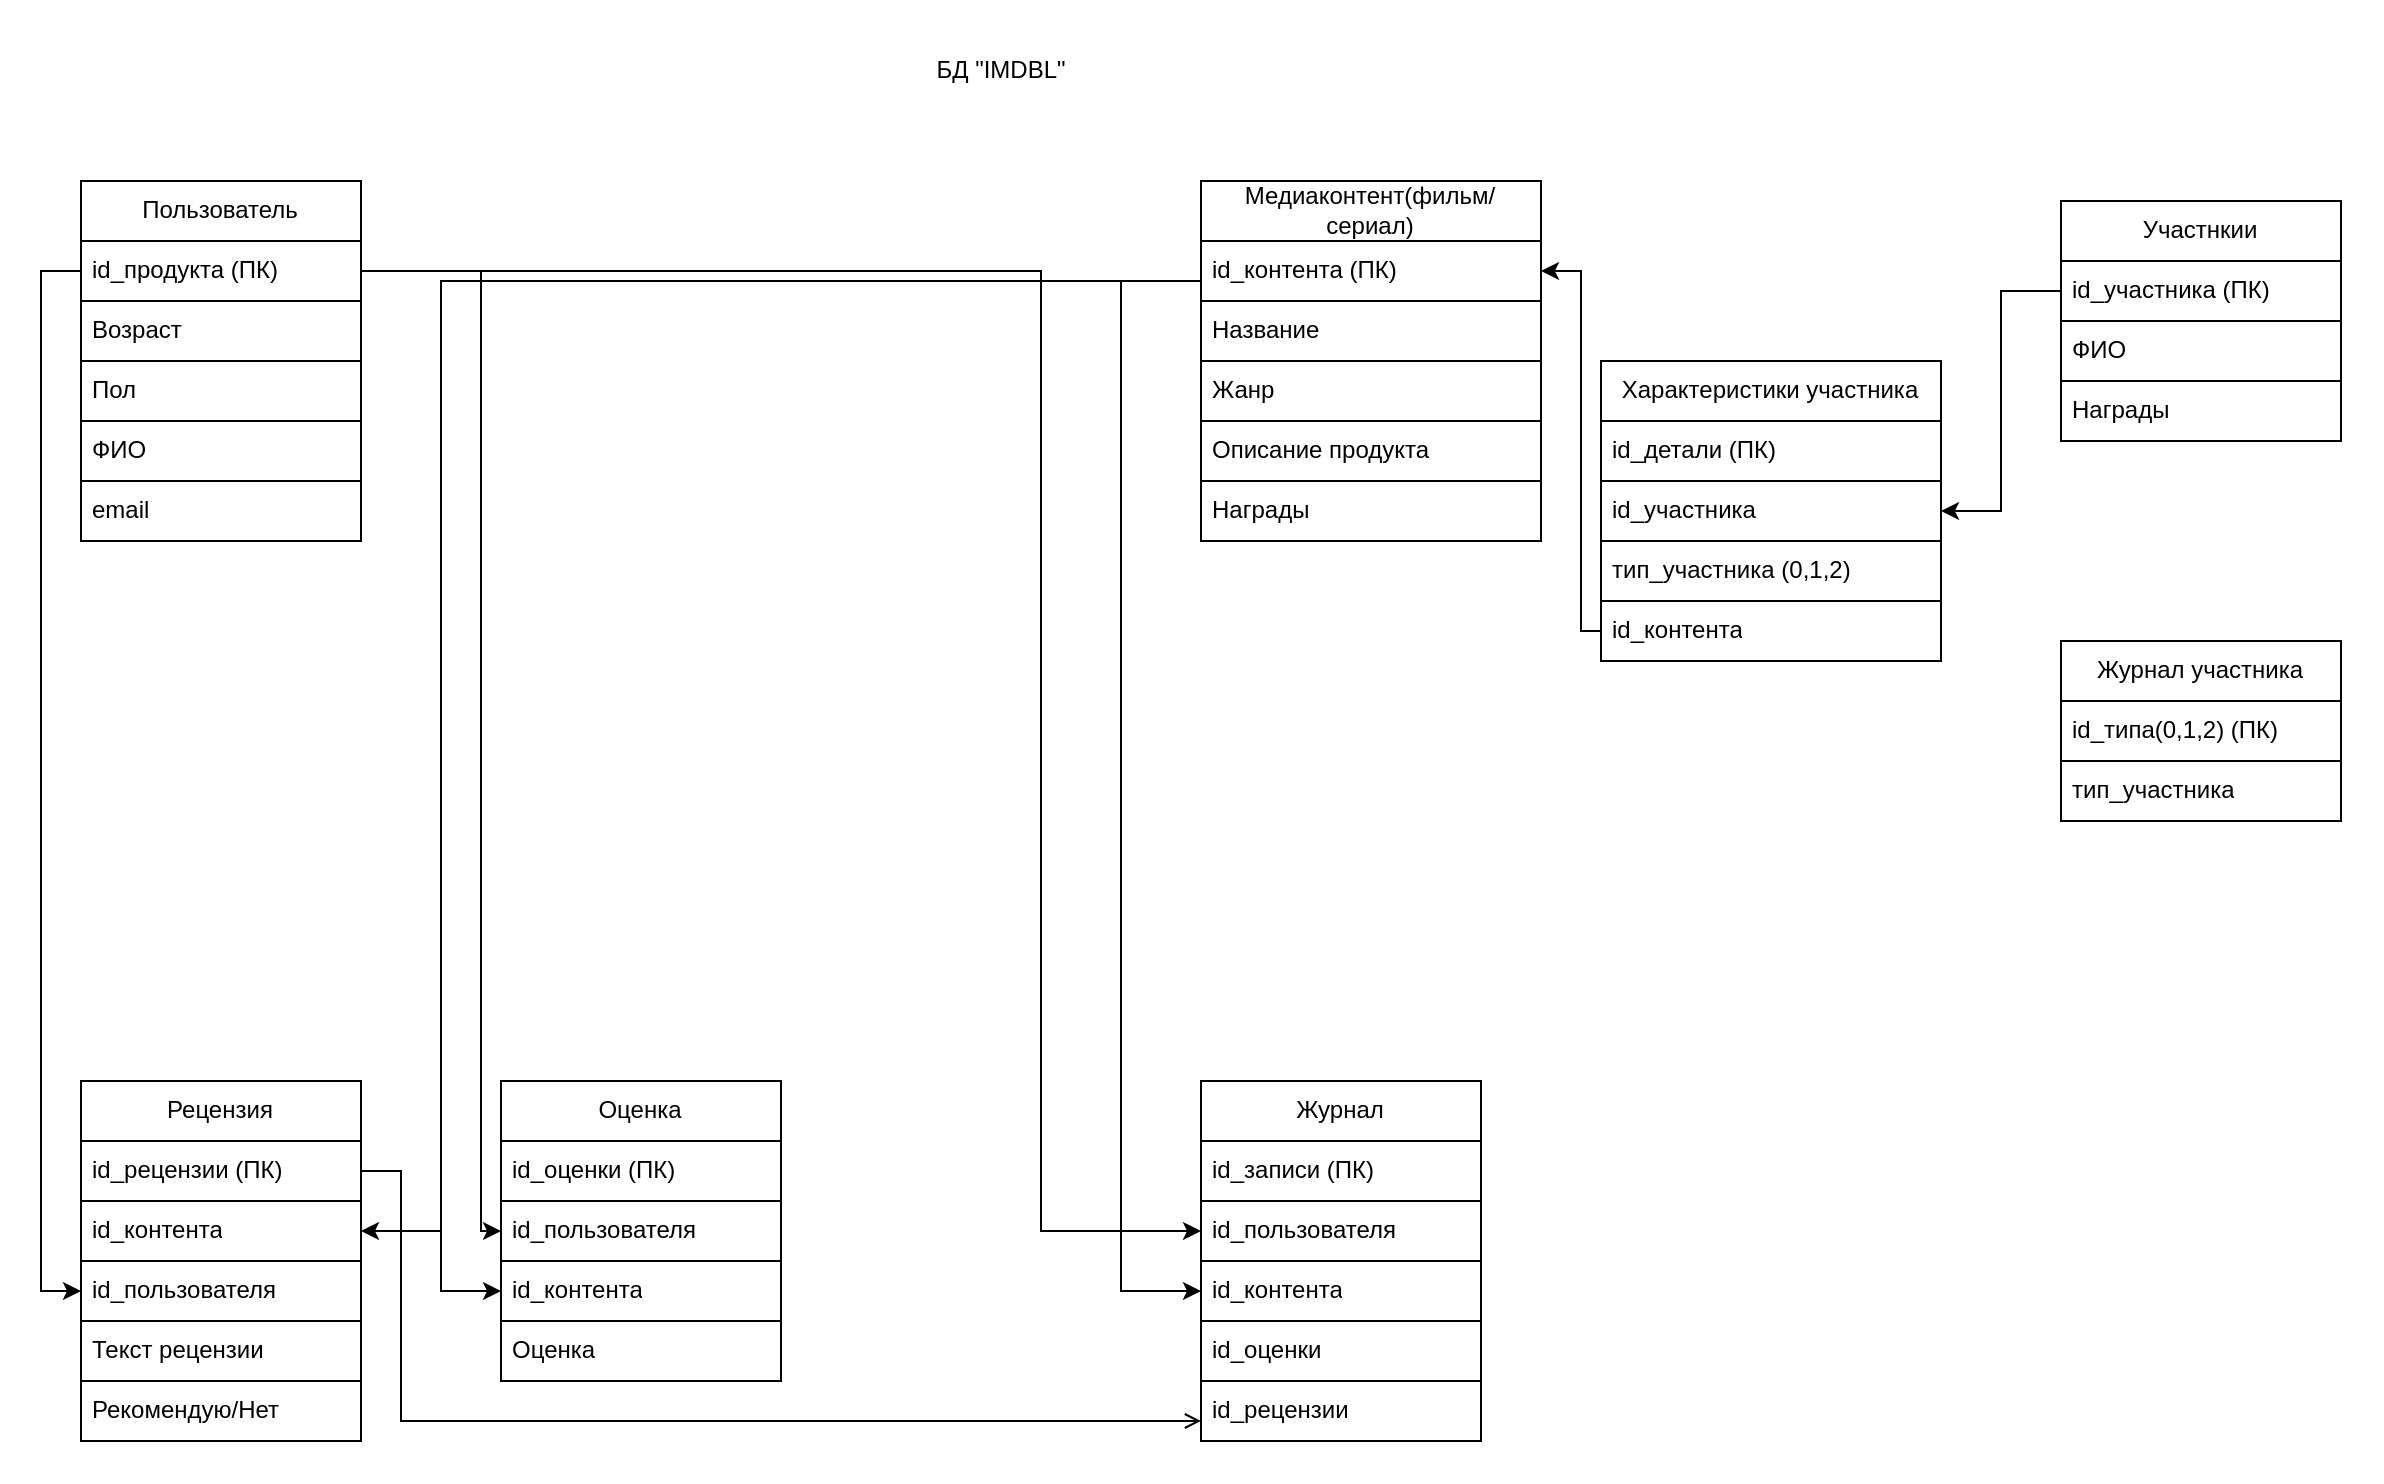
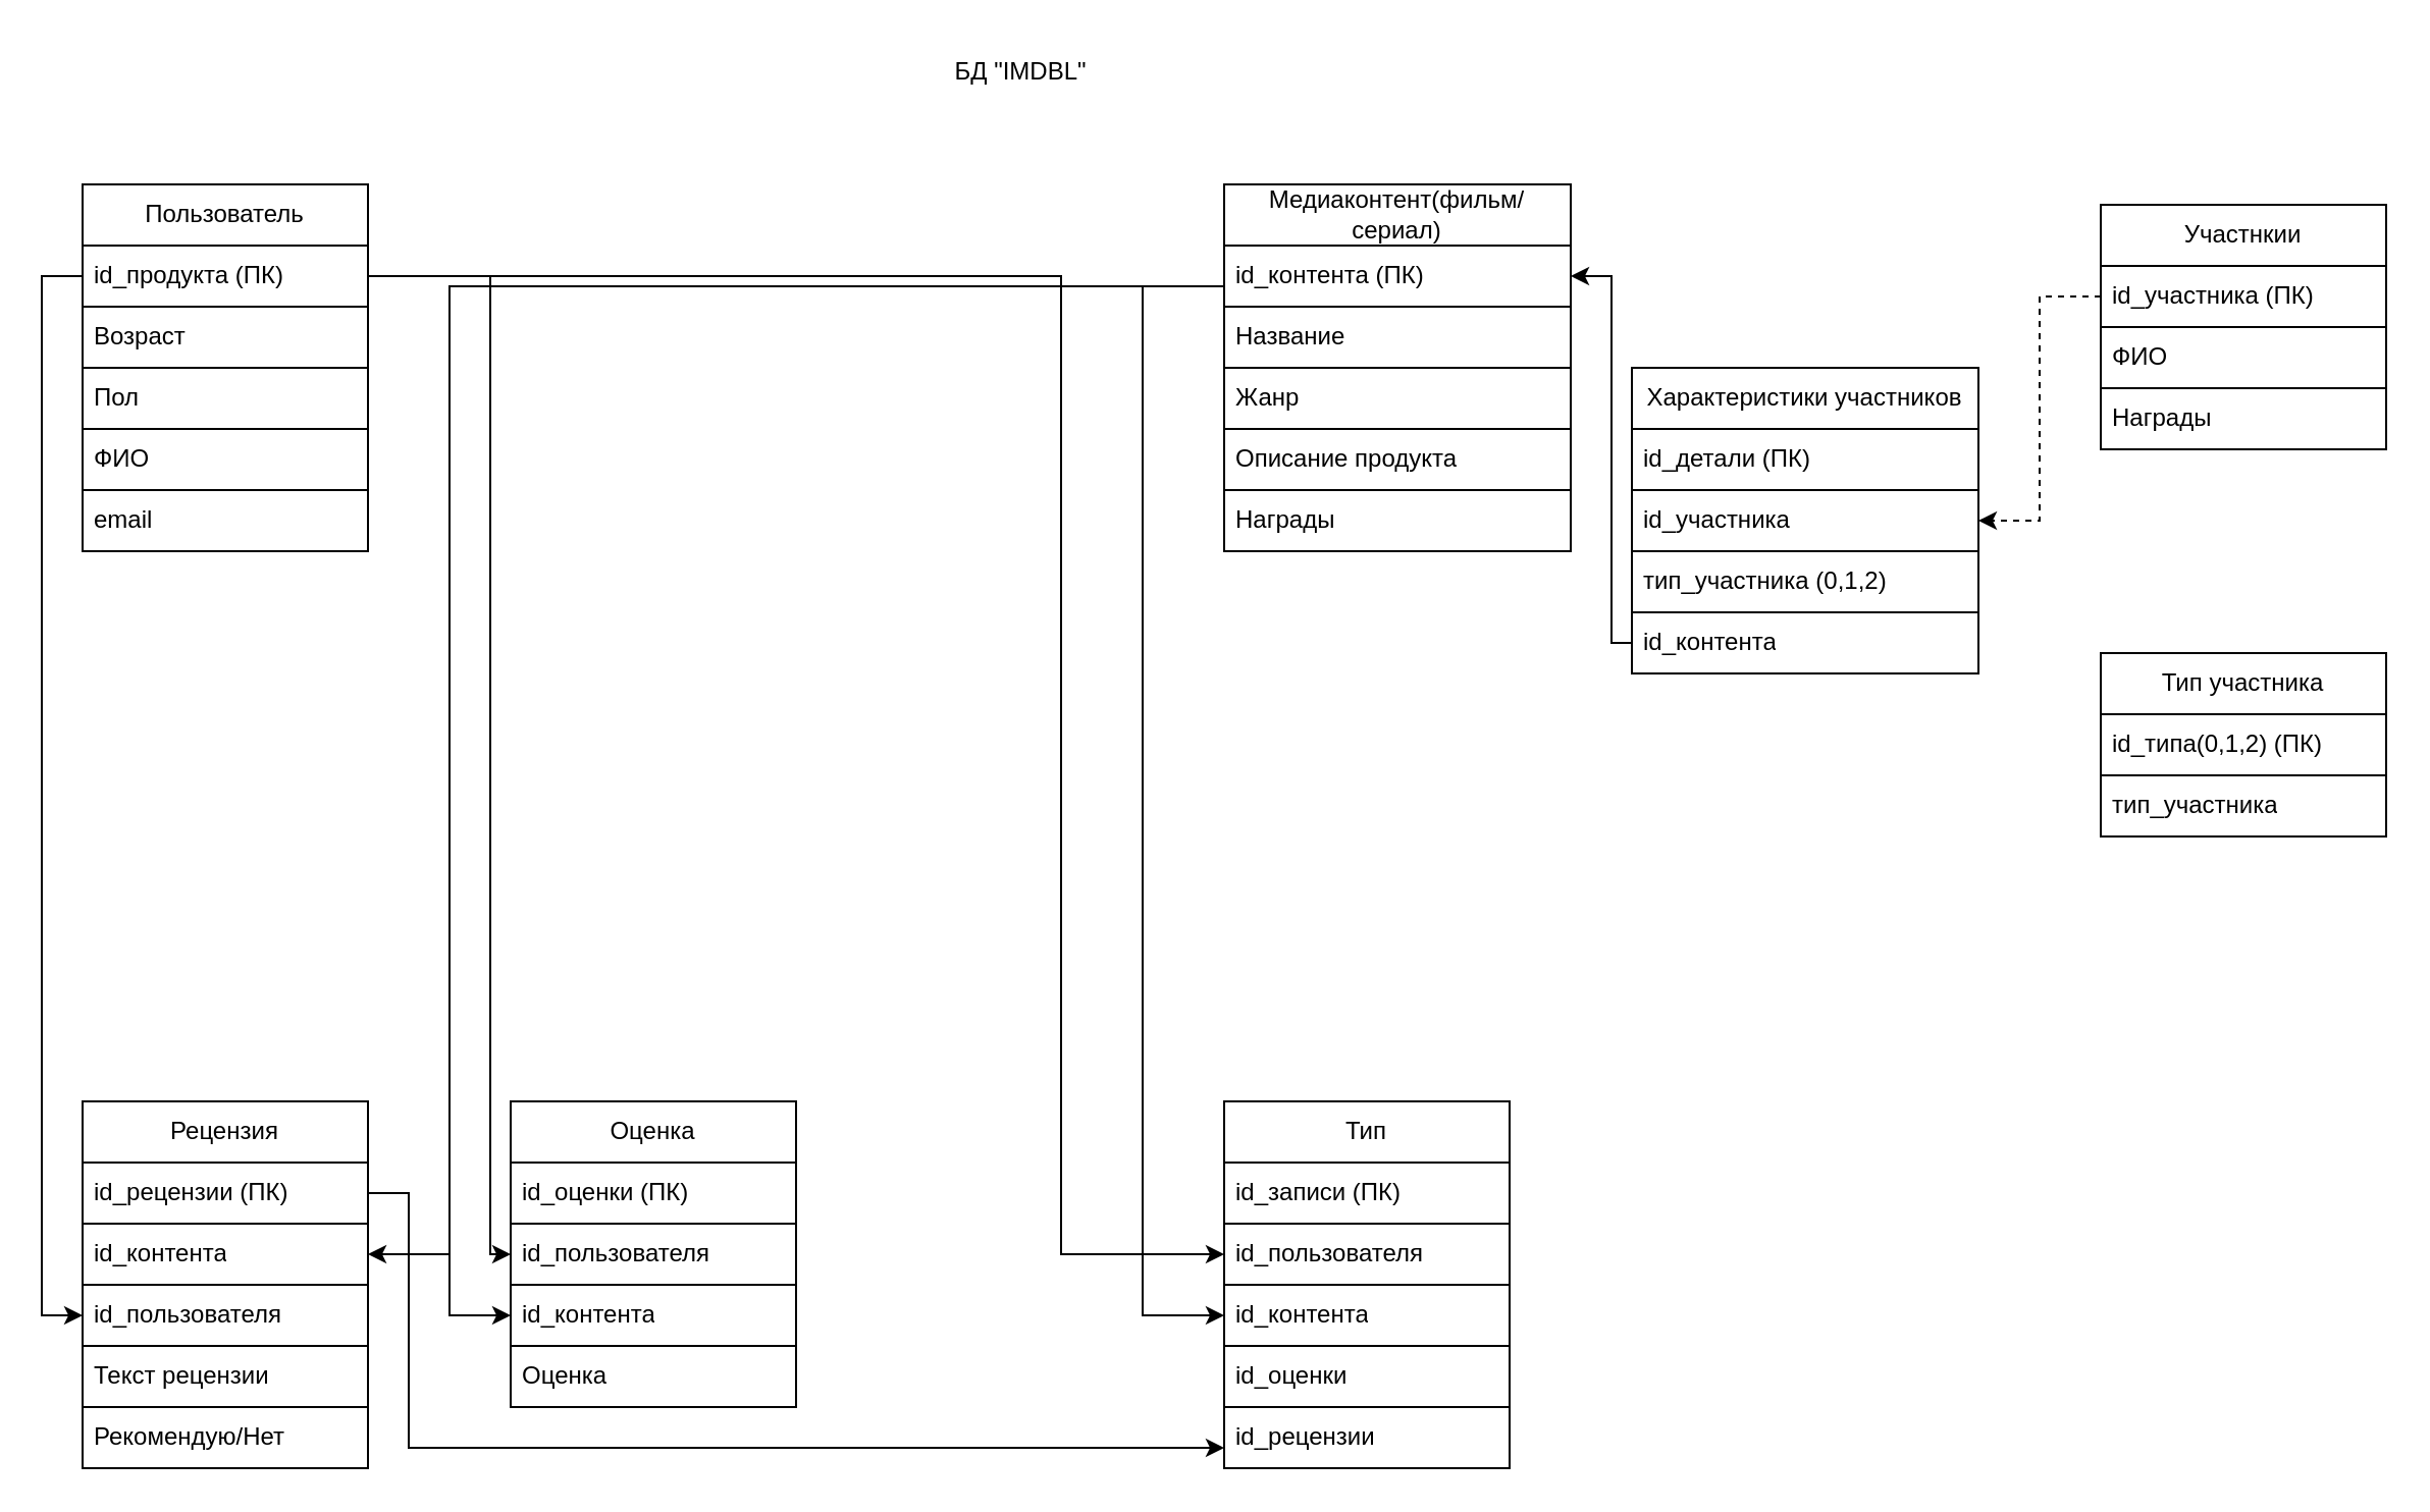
- <mxCell id="42" value="Характеристики участника" style="swimlane;fontStyle=0;childLayout=stackLayout;horizontal=1;startSize=30;horizontalStack=0;resizeParent=1;resizeParentMax=0;resizeLast=0;collapsible=1;marginBottom=0;whiteSpace=wrap;html=1;" parent="1" vertex="1"><mxGeometry x="800" y="180" width="170" height="150" as="geometry" /></mxCell>
+ <mxCell id="42" value="Характеристики участников" style="swimlane;fontStyle=0;childLayout=stackLayout;horizontal=1;startSize=30;horizontalStack=0;resizeParent=1;resizeParentMax=0;resizeLast=0;collapsible=1;marginBottom=0;whiteSpace=wrap;html=1;" parent="1" vertex="1"><mxGeometry x="800" y="180" width="170" height="150" as="geometry" /></mxCell>
- <mxCell id="47" style="edgeStyle=orthogonalEdgeStyle;rounded=0;orthogonalLoop=1;jettySize=auto;html=1;" parent="1" source="27" target="44" edge="1"><mxGeometry relative="1" as="geometry" /></mxCell>
+ <mxCell id="47" style="edgeStyle=orthogonalEdgeStyle;rounded=0;orthogonalLoop=1;jettySize=auto;html=1;dashed=1;" parent="1" source="27" target="44" edge="1"><mxGeometry relative="1" as="geometry" /></mxCell>
- <mxCell id="30" value="Журнал участника" style="swimlane;fontStyle=0;childLayout=stackLayout;horizontal=1;startSize=30;horizontalStack=0;resizeParent=1;resizeParentMax=0;resizeLast=0;collapsible=1;marginBottom=0;whiteSpace=wrap;html=1;" parent="1" vertex="1"><mxGeometry x="1030" y="320" width="140" height="90" as="geometry"><mxRectangle x="670" y="230" width="130" height="30" as="alternateBounds" /></mxGeometry></mxCell>
+ <mxCell id="30" value="Тип участника" style="swimlane;fontStyle=0;childLayout=stackLayout;horizontal=1;startSize=30;horizontalStack=0;resizeParent=1;resizeParentMax=0;resizeLast=0;collapsible=1;marginBottom=0;whiteSpace=wrap;html=1;" parent="1" vertex="1"><mxGeometry x="1030" y="320" width="140" height="90" as="geometry"><mxRectangle x="670" y="230" width="130" height="30" as="alternateBounds" /></mxGeometry></mxCell>
- <mxCell id="33" value="Журнал" style="swimlane;fontStyle=0;childLayout=stackLayout;horizontal=1;startSize=30;horizontalStack=0;resizeParent=1;resizeParentMax=0;resizeLast=0;collapsible=1;marginBottom=0;whiteSpace=wrap;html=1;" parent="1" vertex="1"><mxGeometry x="600" y="540" width="140" height="180" as="geometry" /></mxCell>
+ <mxCell id="33" value="Тип" style="swimlane;fontStyle=0;childLayout=stackLayout;horizontal=1;startSize=30;horizontalStack=0;resizeParent=1;resizeParentMax=0;resizeLast=0;collapsible=1;marginBottom=0;whiteSpace=wrap;html=1;" parent="1" vertex="1"><mxGeometry x="600" y="540" width="140" height="180" as="geometry" /></mxCell>
- <mxCell id="41" style="edgeStyle=orthogonalEdgeStyle;rounded=0;orthogonalLoop=1;jettySize=auto;html=1;endArrow=open;" parent="1" source="20" target="38" edge="1"><mxGeometry relative="1" as="geometry"><Array as="points"><mxPoint x="200" y="585" /><mxPoint x="200" y="710" /><mxPoint x="690" y="710" /></Array></mxGeometry></mxCell>
+ <mxCell id="41" style="edgeStyle=orthogonalEdgeStyle;rounded=0;orthogonalLoop=1;jettySize=auto;html=1;" parent="1" source="20" target="38" edge="1"><mxGeometry relative="1" as="geometry"><Array as="points"><mxPoint x="200" y="585" /><mxPoint x="200" y="710" /><mxPoint x="690" y="710" /></Array></mxGeometry></mxCell>
